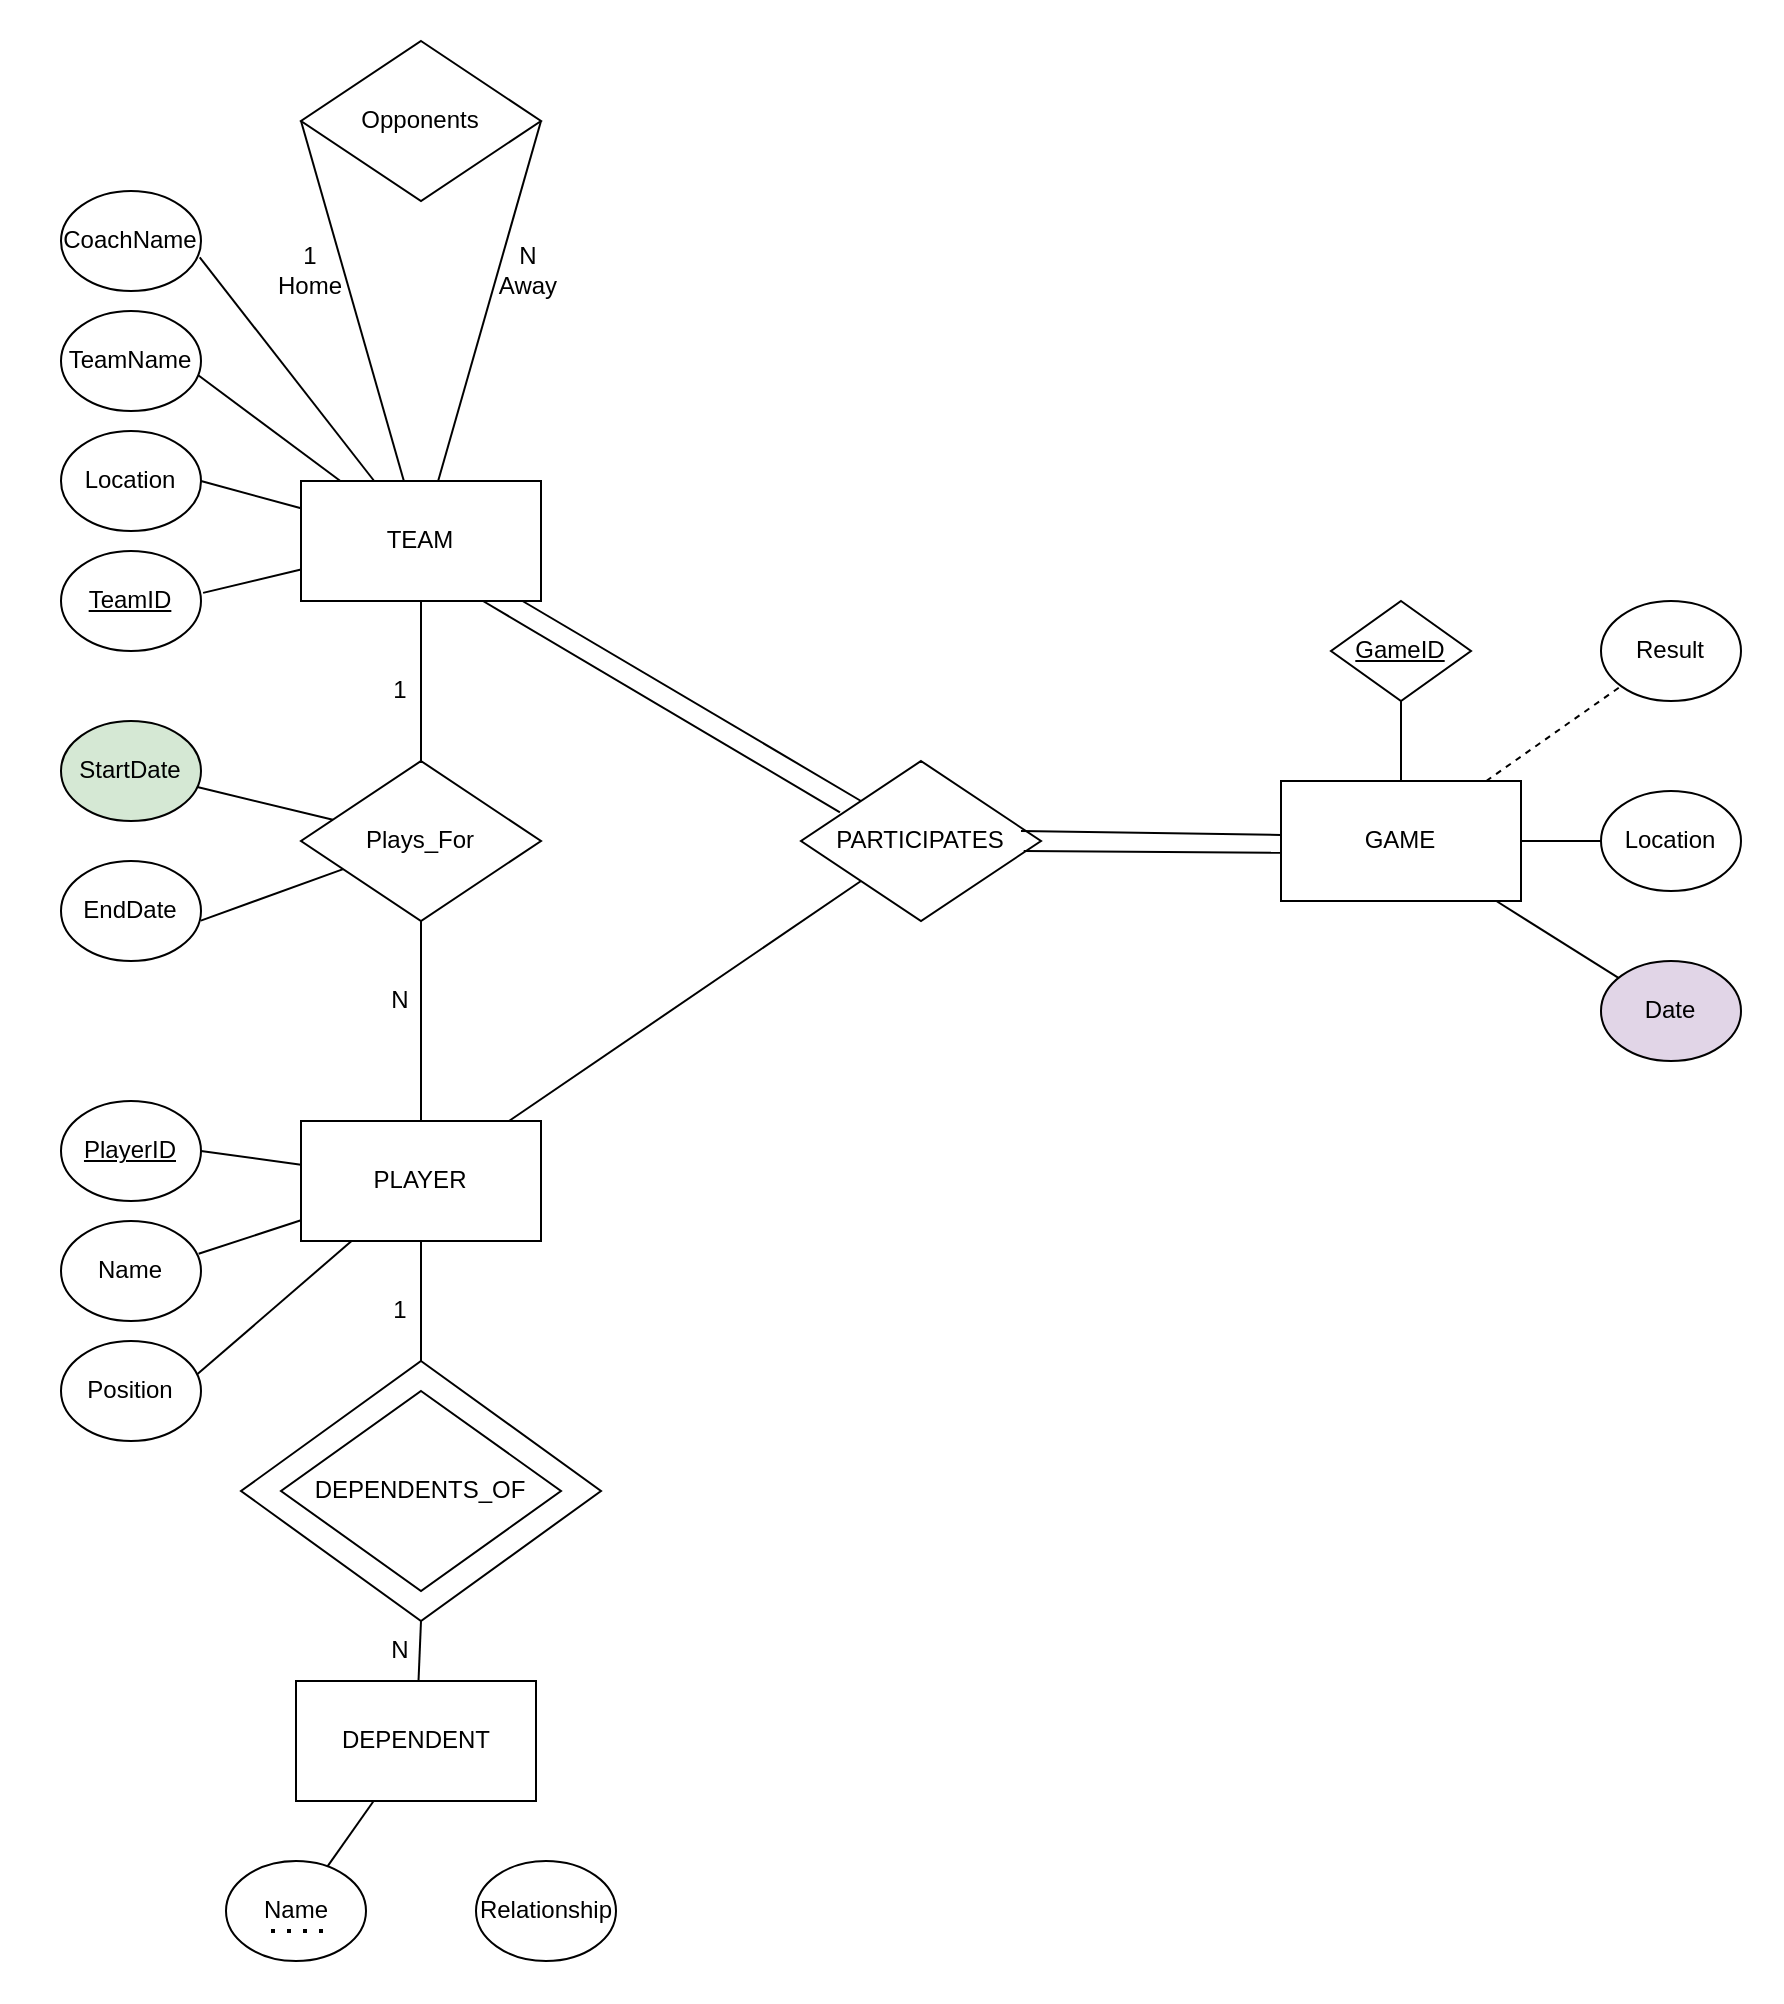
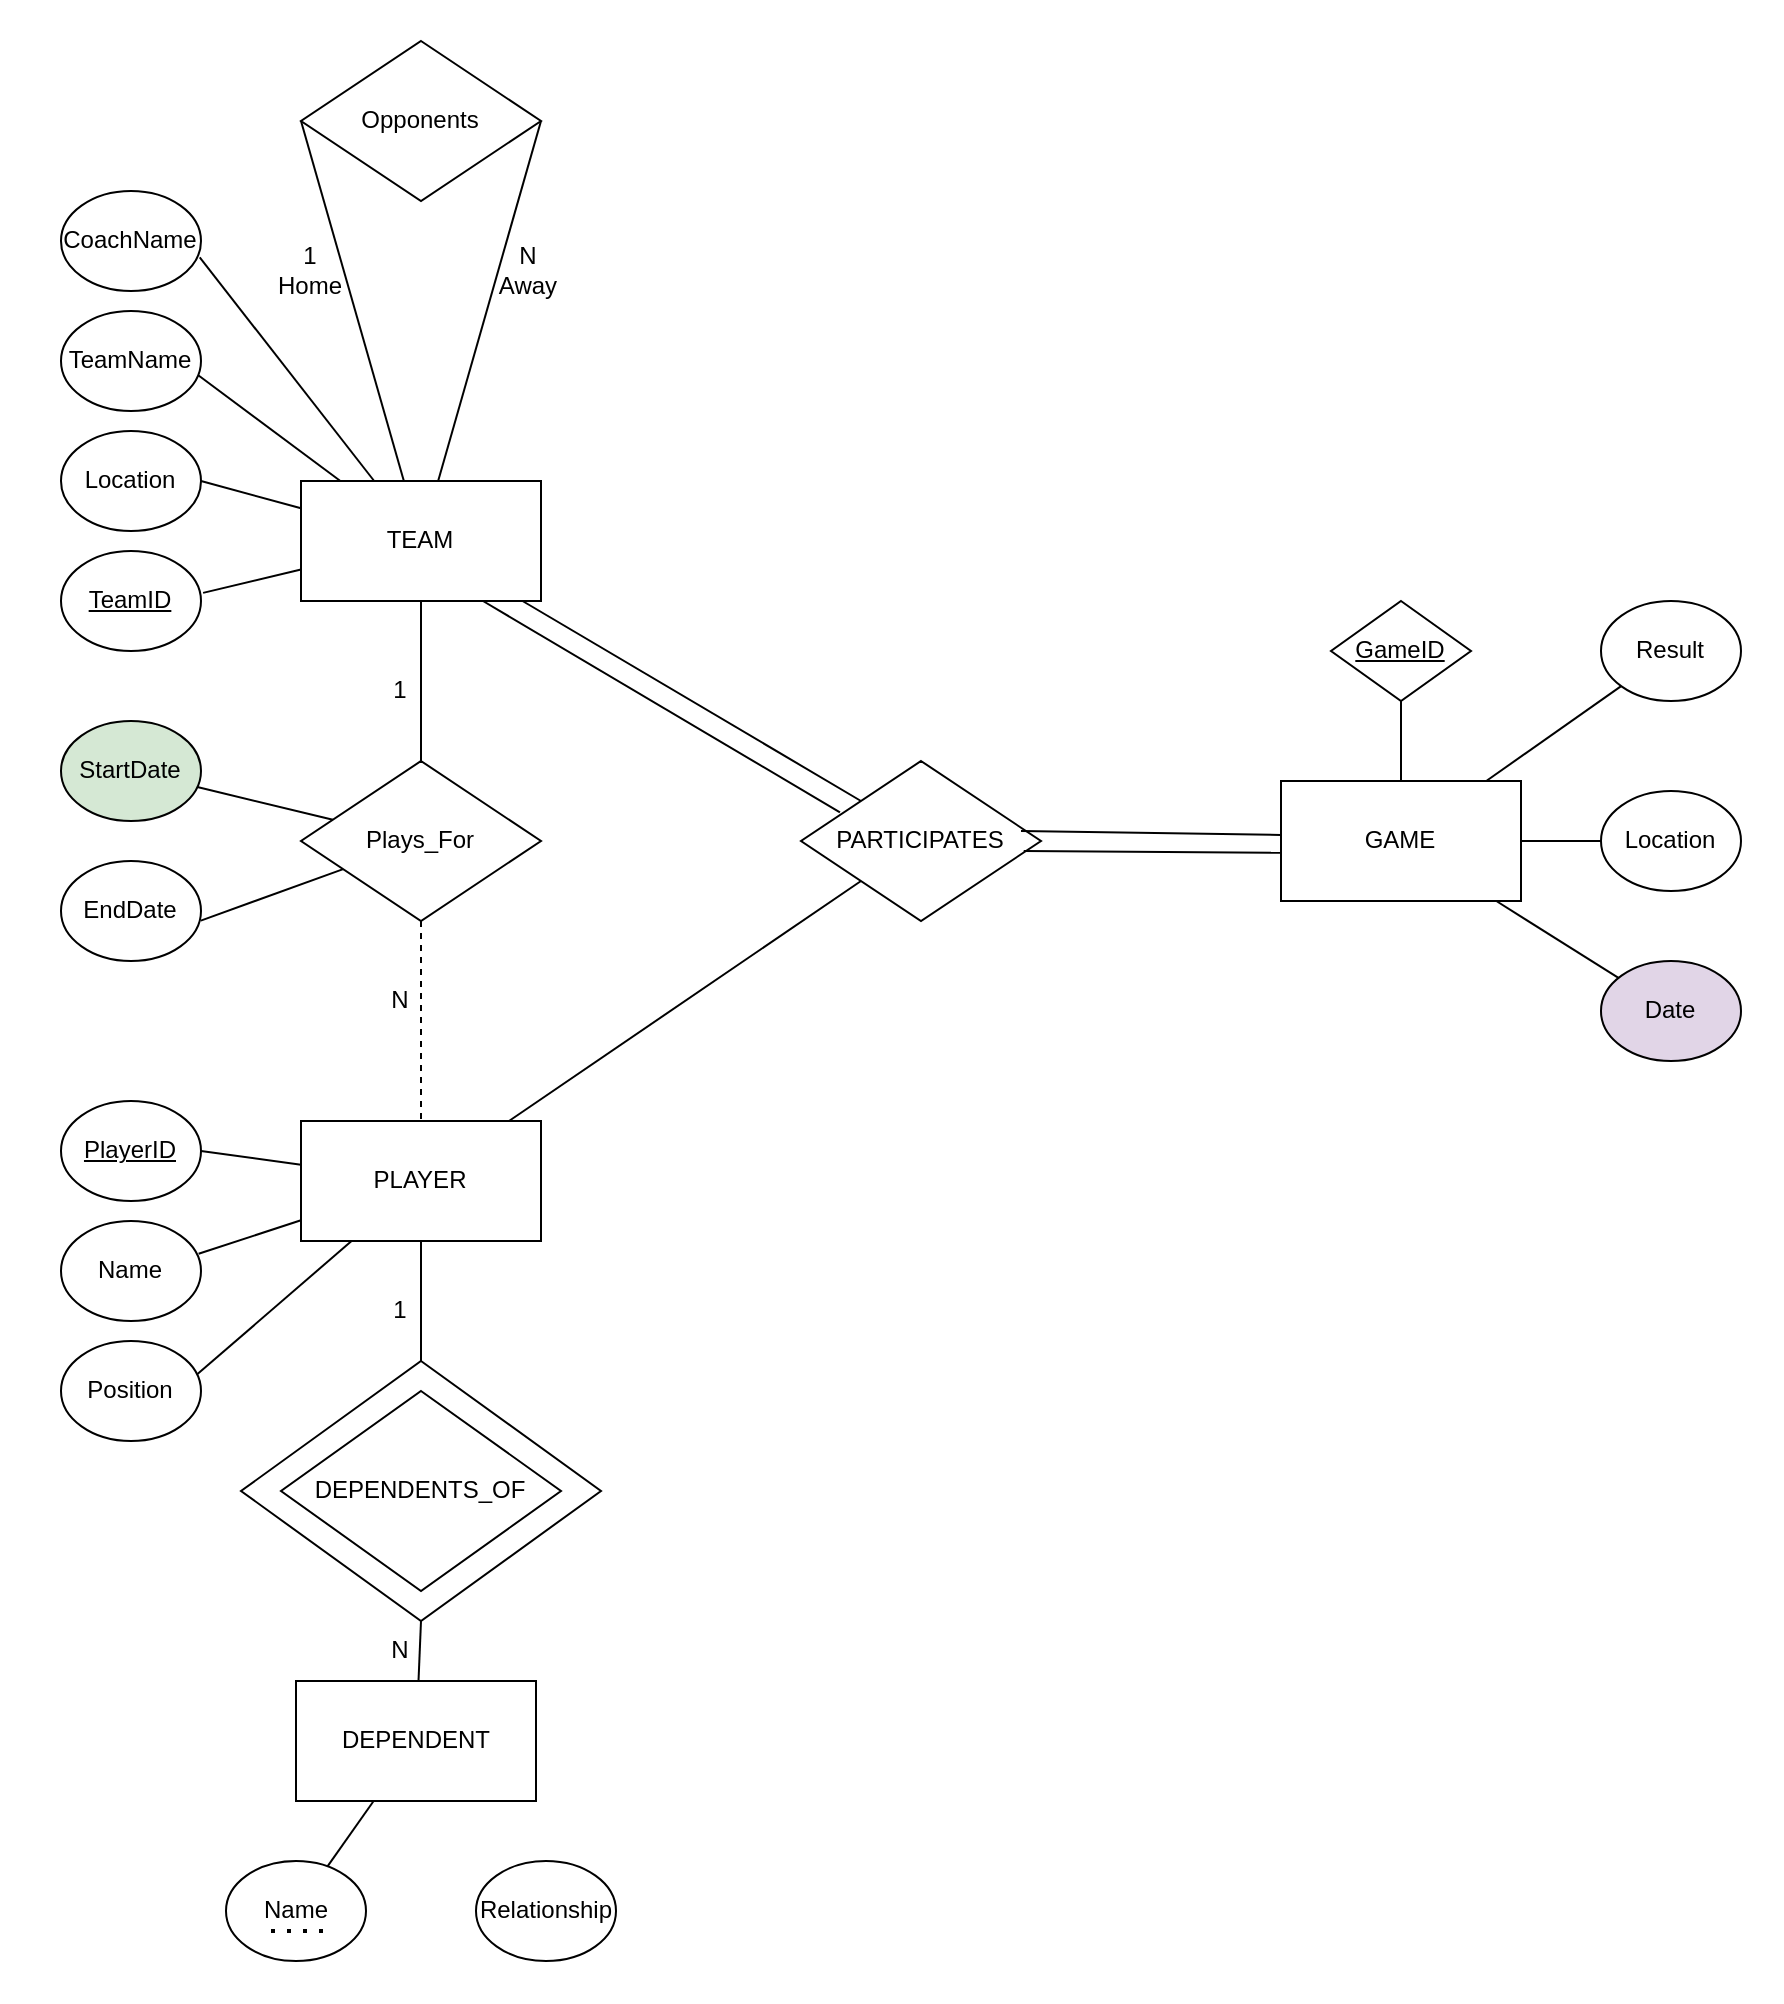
- <mxCell id="54" value="" style="endArrow=none;html=1;rounded=0;dashed=1;" edge="1" parent="2" source="36" target="40"><mxGeometry width="50" height="50" relative="1" as="geometry"><mxPoint x="680" y="349.289" as="sourcePoint" /><mxPoint x="680" y="299.289" as="targetPoint" /></mxGeometry></mxCell>
+ <mxCell id="54" value="" style="endArrow=none;html=1;rounded=0;" edge="1" parent="2" source="36" target="40"><mxGeometry width="50" height="50" relative="1" as="geometry"><mxPoint x="680" y="349.289" as="sourcePoint" /><mxPoint x="680" y="299.289" as="targetPoint" /></mxGeometry></mxCell>
- <mxCell id="49" value="" style="endArrow=none;html=1;rounded=0;entryX=0.5;entryY=0;entryDx=0;entryDy=0;" edge="1" parent="2" source="11" target="17"><mxGeometry width="50" height="50" relative="1" as="geometry"><mxPoint x="190" y="490" as="sourcePoint" /><mxPoint x="190" y="510.711" as="targetPoint" /></mxGeometry></mxCell>
+ <mxCell id="49" value="" style="endArrow=none;html=1;rounded=0;entryX=0.5;entryY=0;entryDx=0;entryDy=0;dashed=1;" edge="1" parent="2" source="11" target="17"><mxGeometry width="50" height="50" relative="1" as="geometry"><mxPoint x="190" y="490" as="sourcePoint" /><mxPoint x="190" y="510.711" as="targetPoint" /></mxGeometry></mxCell>
